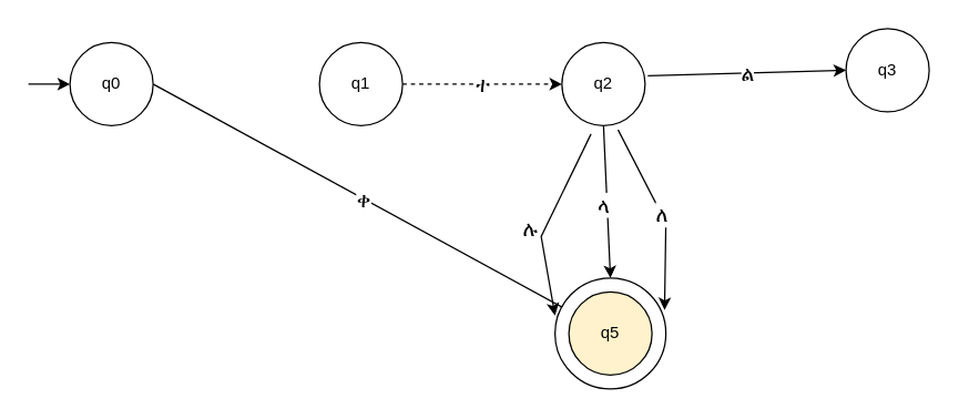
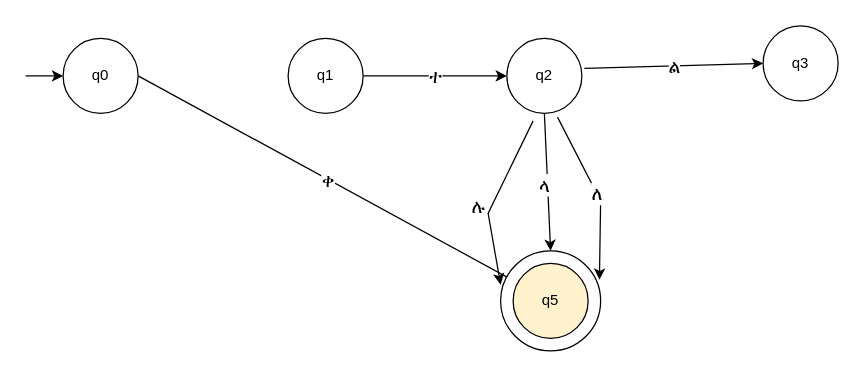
- <mxCell id="8" value="ተ" style="endArrow=classic;html=1;rounded=0;exitX=1;exitY=0.5;exitDx=0;exitDy=0;fontSize=15;entryX=0;entryY=0.5;entryDx=0;entryDy=0;dashed=1;" edge="1" parent="1" source="7" target="6"><mxGeometry width="50" height="50" relative="1" as="geometry"><mxPoint x="410" y="80" as="sourcePoint" /><mxPoint x="320" y="70" as="targetPoint" /></mxGeometry></mxCell>
+ <mxCell id="8" value="ተ" style="endArrow=classic;html=1;rounded=0;exitX=1;exitY=0.5;exitDx=0;exitDy=0;fontSize=15;entryX=0;entryY=0.5;entryDx=0;entryDy=0;" edge="1" parent="1" source="7" target="6"><mxGeometry width="50" height="50" relative="1" as="geometry"><mxPoint x="410" y="80" as="sourcePoint" /><mxPoint x="320" y="70" as="targetPoint" /></mxGeometry></mxCell>
